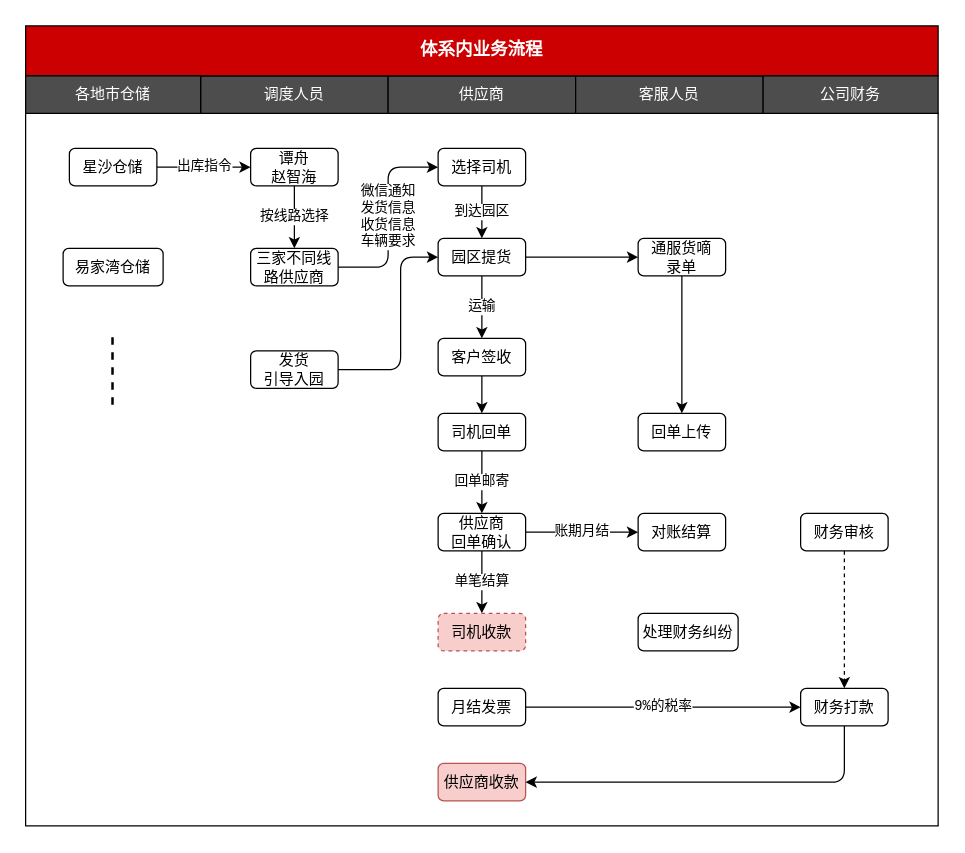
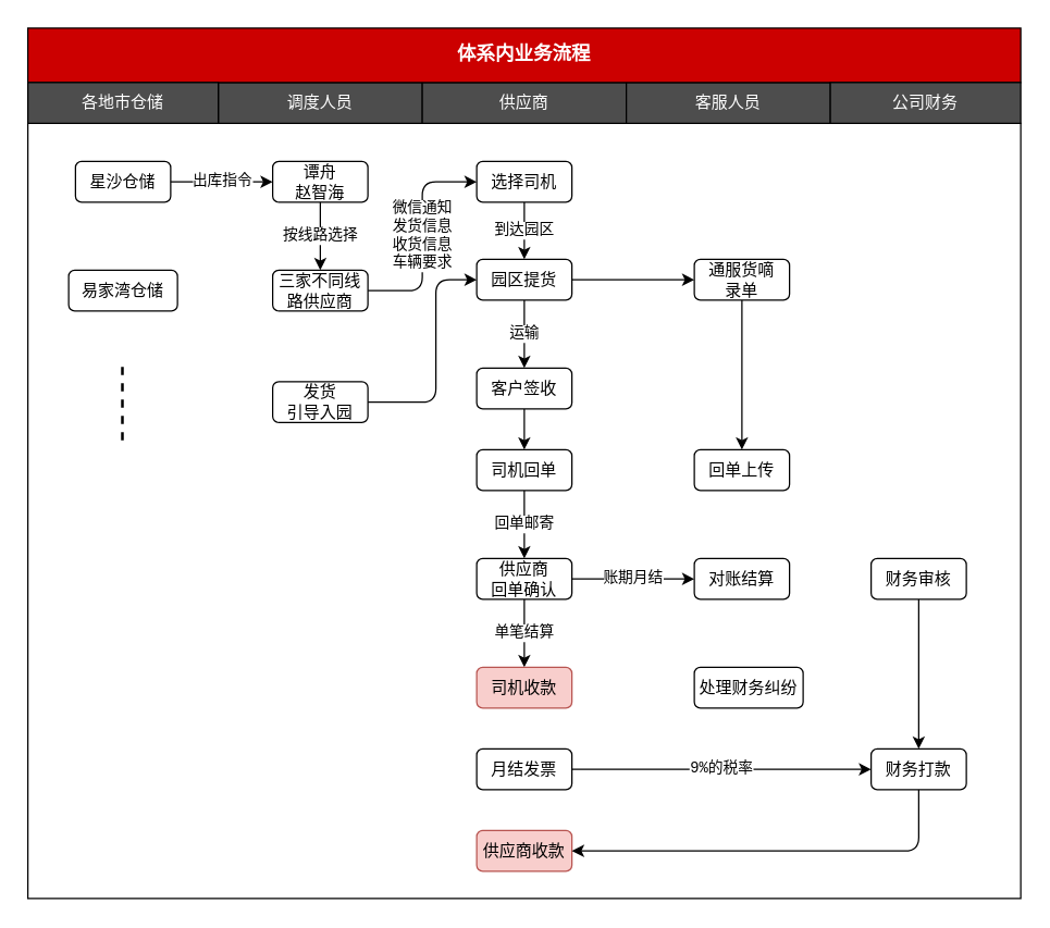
- <mxCell id="32" style="edgeStyle=orthogonalEdgeStyle;rounded=1;orthogonalLoop=1;jettySize=auto;html=1;entryX=0.5;entryY=0;entryDx=0;entryDy=0;strokeWidth=1;fontFamily=Courier New;fontColor=#000000;align=center;dashed=1;" parent="1" source="33" target="38" edge="1"><mxGeometry relative="1" as="geometry" /></mxCell>
+ <mxCell id="32" style="edgeStyle=orthogonalEdgeStyle;rounded=1;orthogonalLoop=1;jettySize=auto;html=1;entryX=0.5;entryY=0;entryDx=0;entryDy=0;strokeWidth=1;fontFamily=Courier New;fontColor=#000000;align=center;" parent="1" source="33" target="38" edge="1"><mxGeometry relative="1" as="geometry" /></mxCell>
- <mxCell id="16" value="司机收款" style="rounded=1;whiteSpace=wrap;html=1;fillColor=#f8cecc;strokeColor=#b85450;dashed=1;" parent="1" vertex="1"><mxGeometry x="350" y="490" width="70" height="30" as="geometry" /></mxCell>
+ <mxCell id="16" value="司机收款" style="rounded=1;whiteSpace=wrap;html=1;fillColor=#f8cecc;strokeColor=#b85450;" parent="1" vertex="1"><mxGeometry x="350" y="490" width="70" height="30" as="geometry" /></mxCell>
